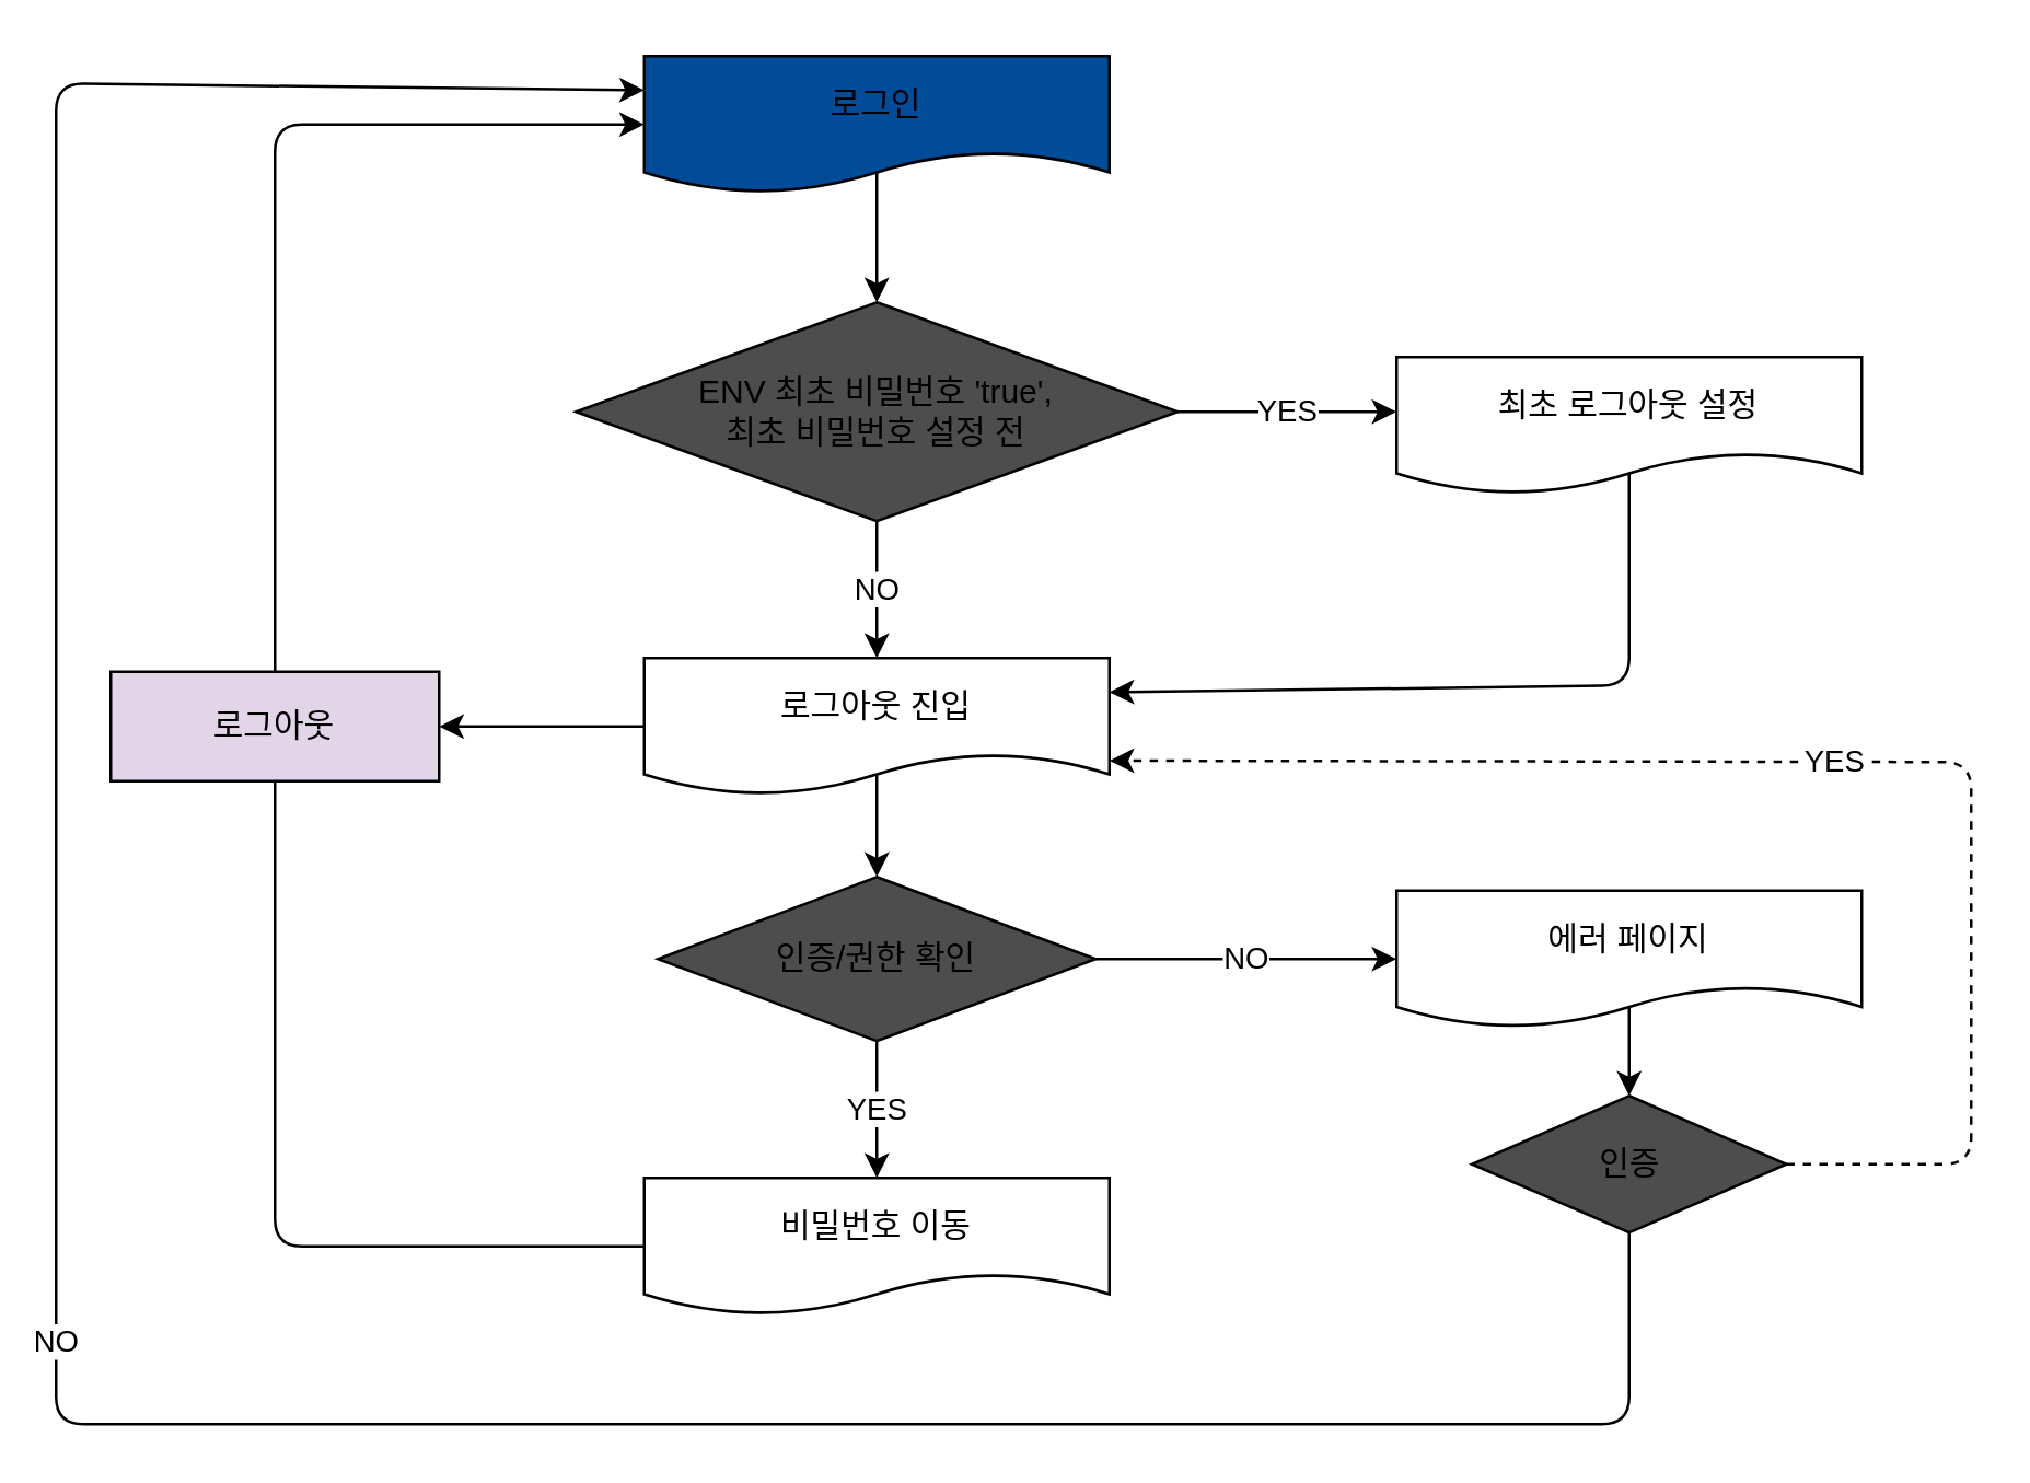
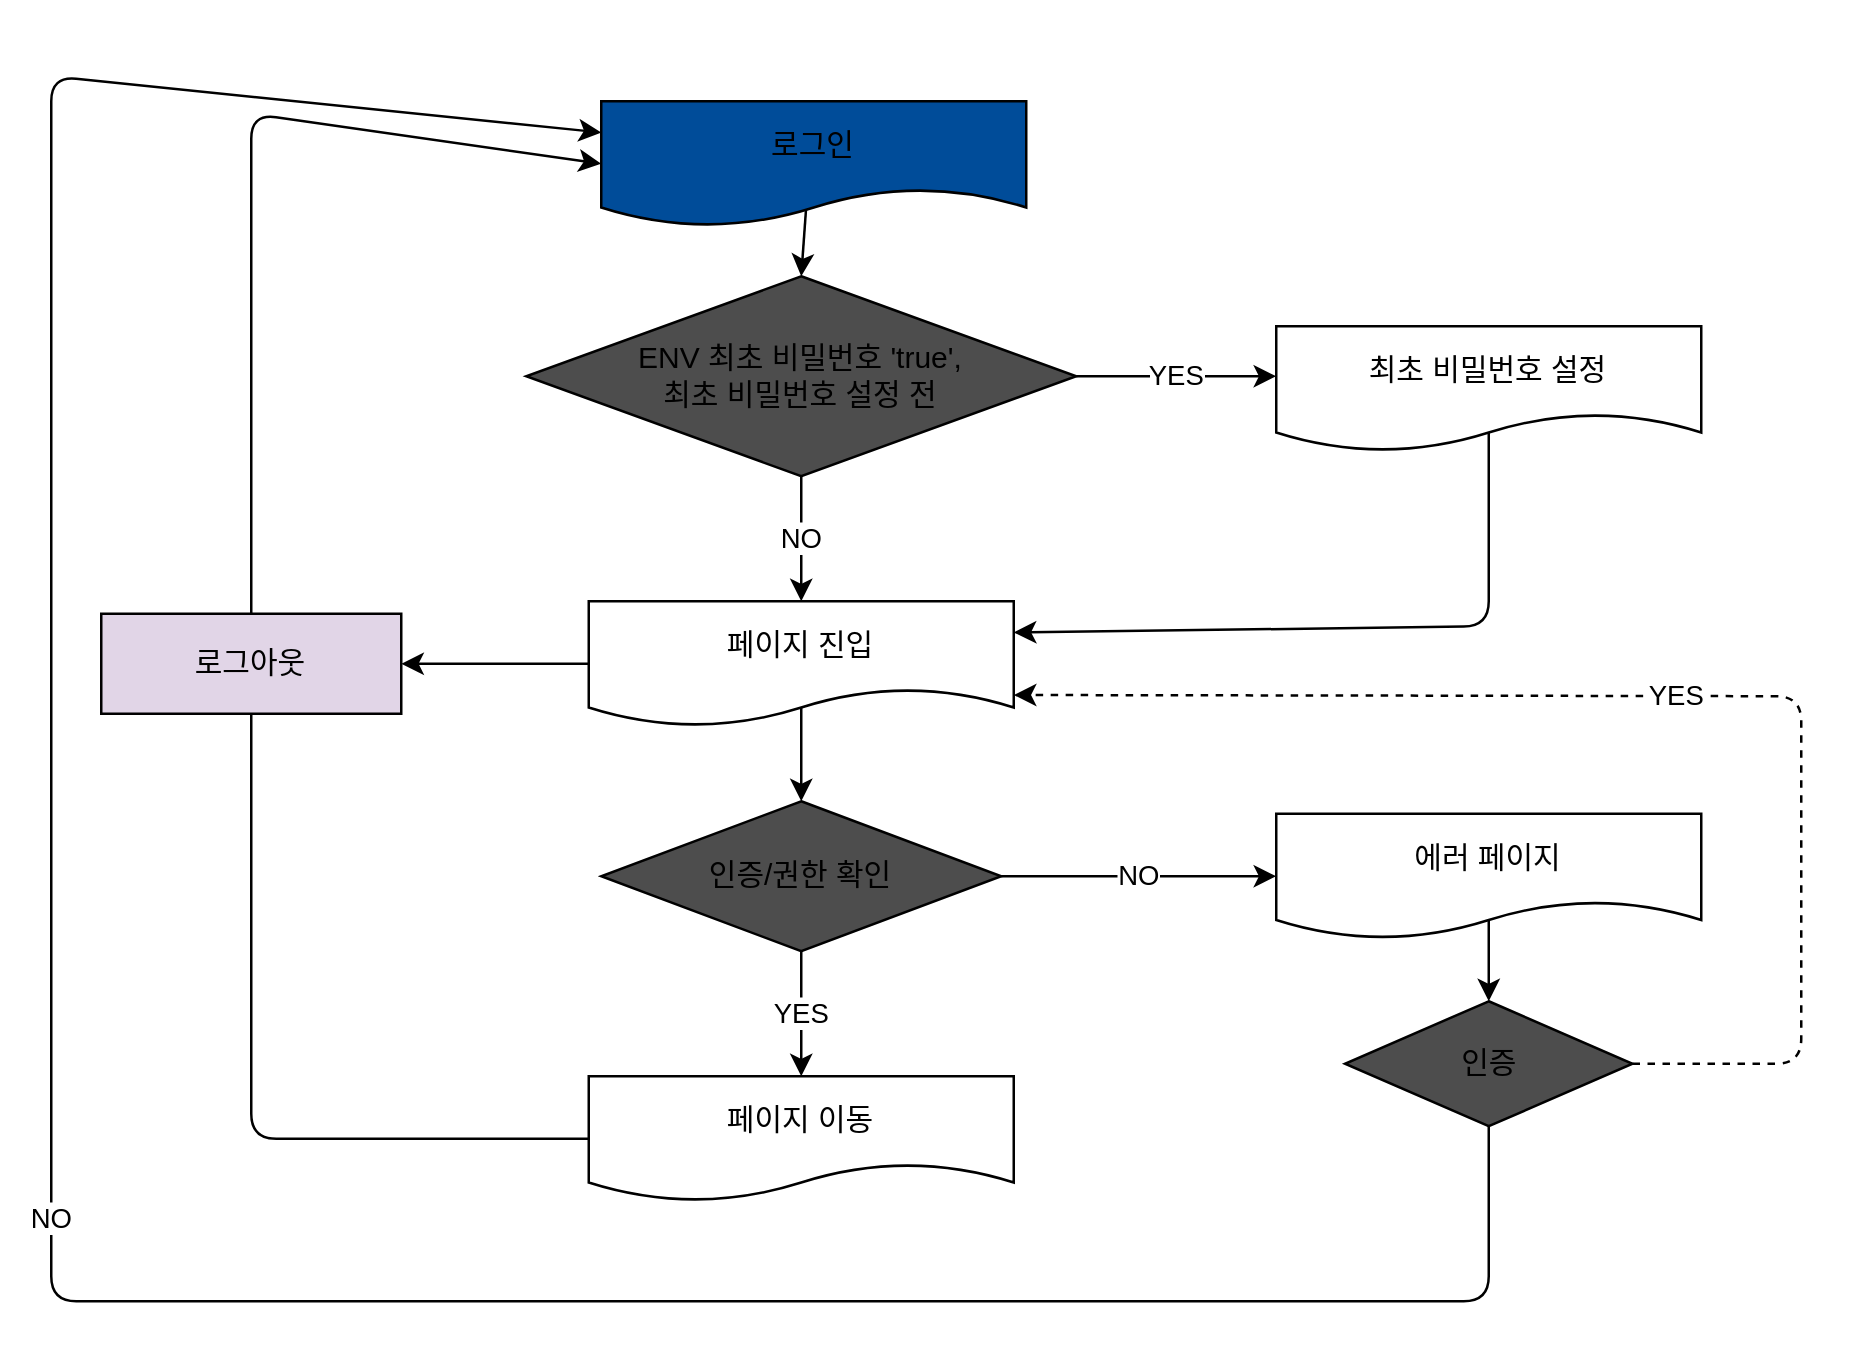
- <mxCell id="11" value="로그인" style="shape=document;whiteSpace=wrap;html=1;boundedLbl=1;fillColor=#004C99;" parent="1" vertex="1"><mxGeometry x="235" y="20" width="170" height="50" as="geometry" /></mxCell>
+ <mxCell id="11" value="로그인" style="shape=document;whiteSpace=wrap;html=1;boundedLbl=1;fillColor=#004C99;" parent="1" vertex="1"><mxGeometry x="240" y="40" width="170" height="50" as="geometry" /></mxCell>
- <mxCell id="16" value="최초 로그아웃 설정" style="shape=document;whiteSpace=wrap;html=1;boundedLbl=1;" parent="1" vertex="1"><mxGeometry x="510" y="130" width="170" height="50" as="geometry" /></mxCell>
+ <mxCell id="16" value="최초 비밀번호 설정" style="shape=document;whiteSpace=wrap;html=1;boundedLbl=1;" parent="1" vertex="1"><mxGeometry x="510" y="130" width="170" height="50" as="geometry" /></mxCell>
- <mxCell id="13" value="로그아웃 진입" style="shape=document;whiteSpace=wrap;html=1;boundedLbl=1;" parent="1" vertex="1"><mxGeometry x="235" y="240" width="170" height="50" as="geometry" /></mxCell>
+ <mxCell id="13" value="페이지 진입" style="shape=document;whiteSpace=wrap;html=1;boundedLbl=1;" parent="1" vertex="1"><mxGeometry x="235" y="240" width="170" height="50" as="geometry" /></mxCell>
- <mxCell id="15" value="비밀번호 이동" style="shape=document;whiteSpace=wrap;html=1;boundedLbl=1;" parent="1" vertex="1"><mxGeometry x="235" y="430" width="170" height="50" as="geometry" /></mxCell>
+ <mxCell id="15" value="페이지 이동" style="shape=document;whiteSpace=wrap;html=1;boundedLbl=1;" parent="1" vertex="1"><mxGeometry x="235" y="430" width="170" height="50" as="geometry" /></mxCell>
